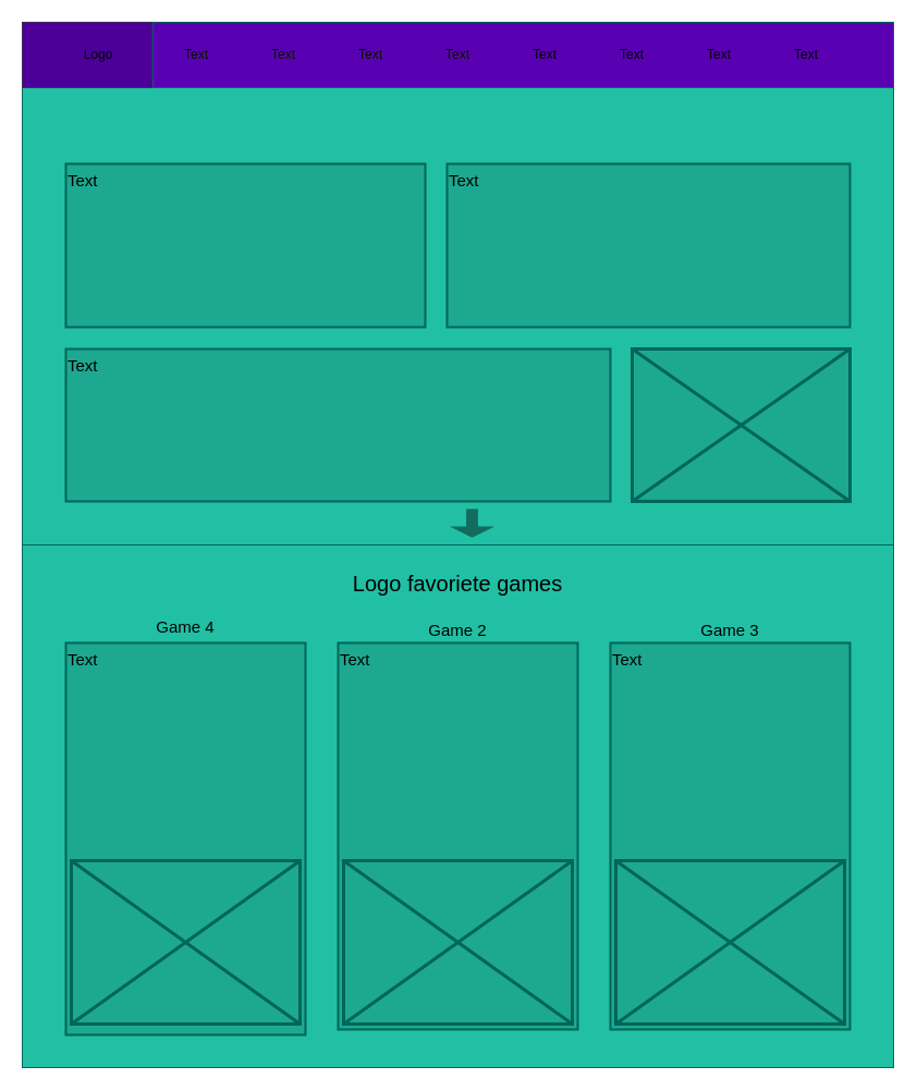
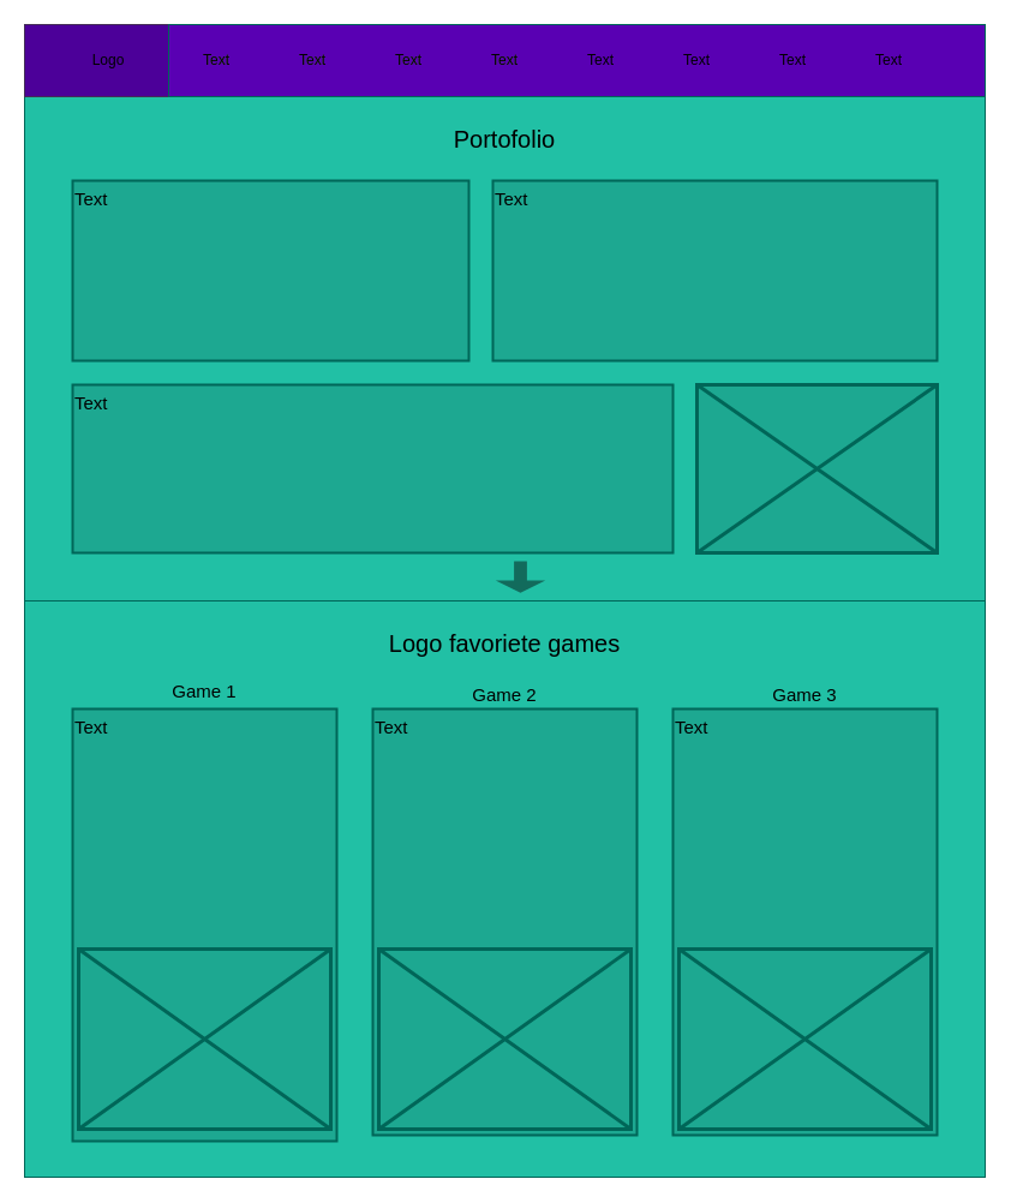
+ <mxCell id="17" value="Portofolio" style="text;html=1;strokeColor=none;fillColor=none;align=center;verticalAlign=middle;whiteSpace=wrap;rounded=0;fontSize=20;fontColor=#000000;" parent="1" vertex="1"><mxGeometry x="30" y="90" width="780" height="50" as="geometry" /></mxCell>
- <mxCell id="25" value="Game 4" style="text;html=1;strokeColor=none;fillColor=none;align=center;verticalAlign=top;whiteSpace=wrap;rounded=0;fontSize=15;fontColor=#000000;" parent="1" vertex="1"><mxGeometry x="60" y="560" width="220" height="30" as="geometry" /></mxCell>
+ <mxCell id="25" value="Game 1" style="text;html=1;strokeColor=none;fillColor=none;align=center;verticalAlign=top;whiteSpace=wrap;rounded=0;fontSize=15;fontColor=#000000;" parent="1" vertex="1"><mxGeometry x="60" y="560" width="220" height="30" as="geometry" /></mxCell>
